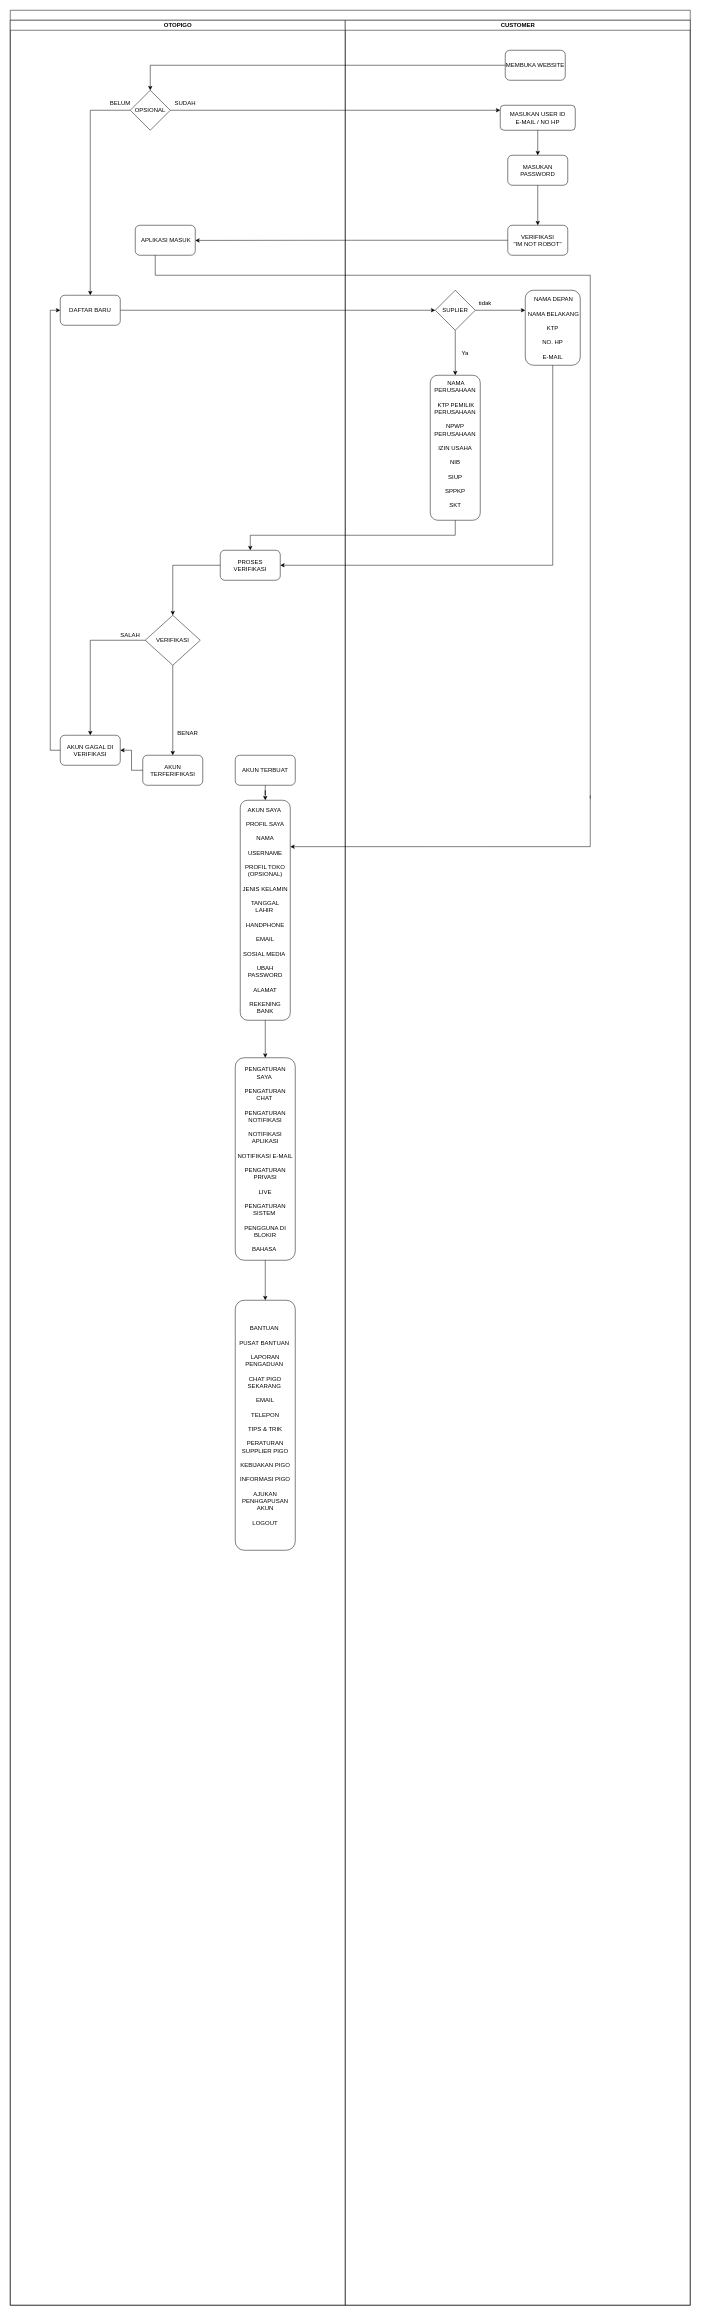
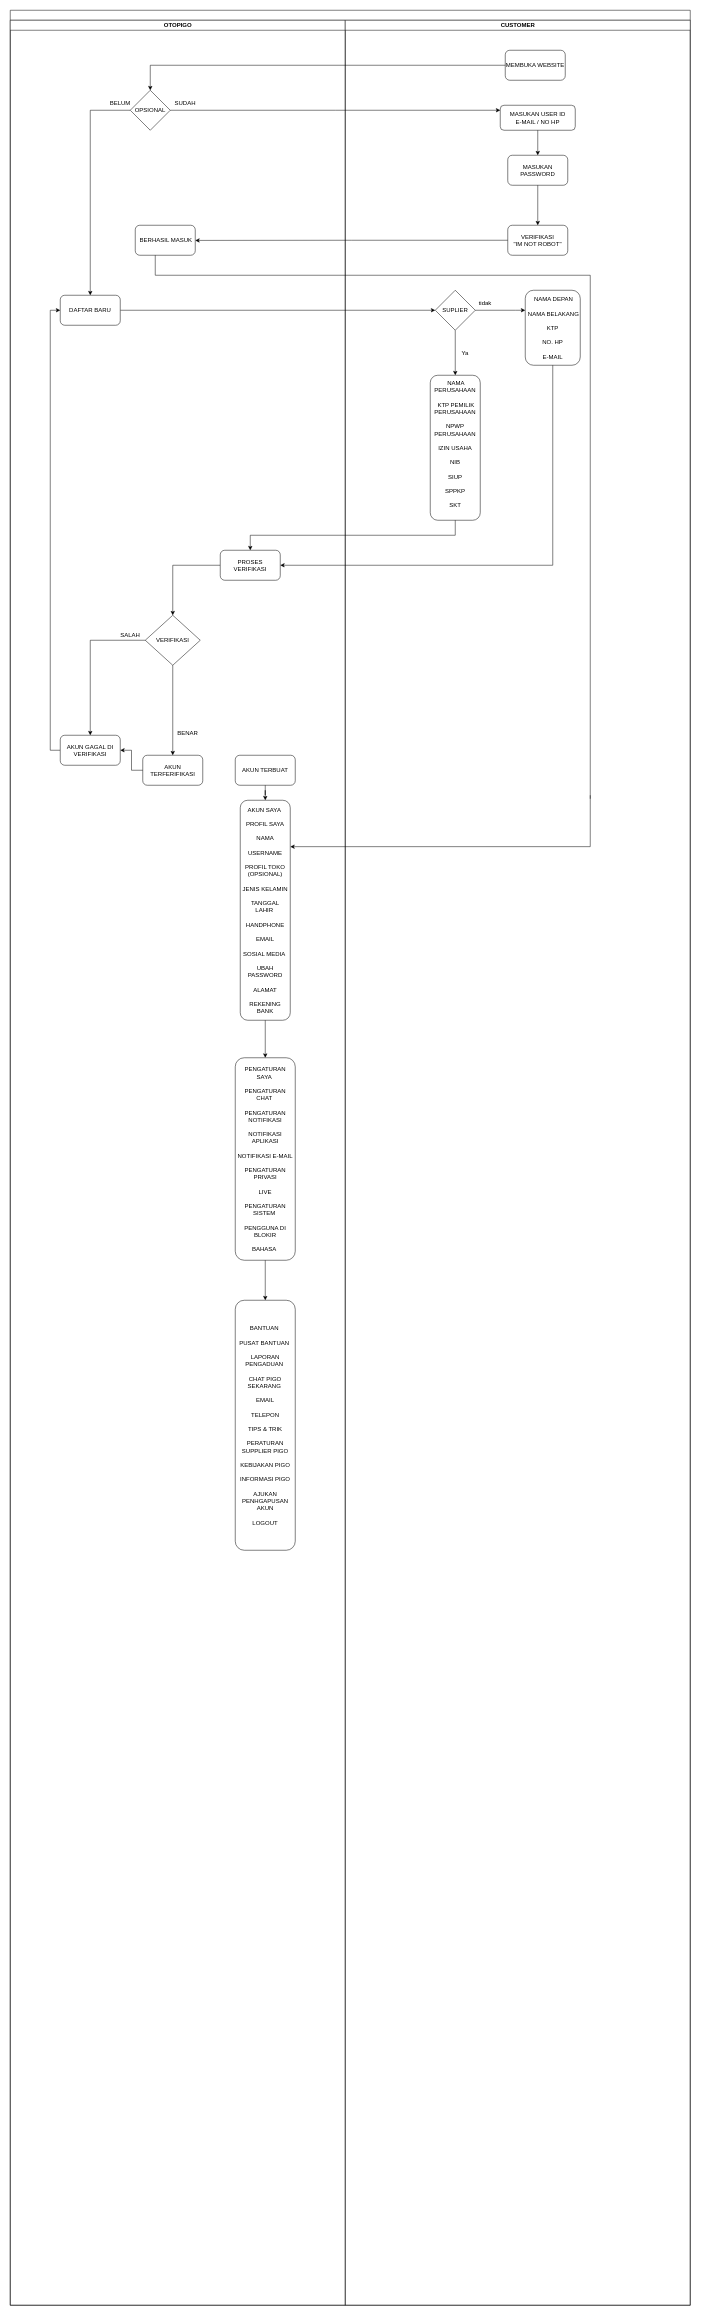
- <mxCell id="8" value="&amp;nbsp;APLIKASI MASUK" style="rounded=1;whiteSpace=wrap;html=1;" parent="4" vertex="1"><mxGeometry x="250" y="410" width="120" height="60" as="geometry" /></mxCell>
+ <mxCell id="8" value="&amp;nbsp;BERHASIL MASUK" style="rounded=1;whiteSpace=wrap;html=1;" parent="4" vertex="1"><mxGeometry x="250" y="410" width="120" height="60" as="geometry" /></mxCell>
